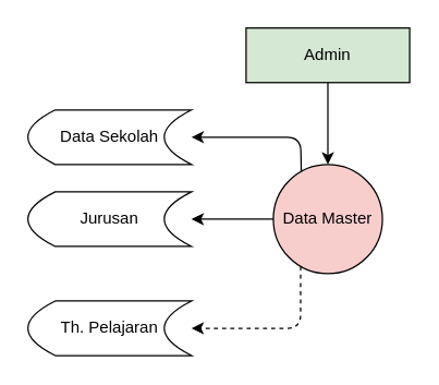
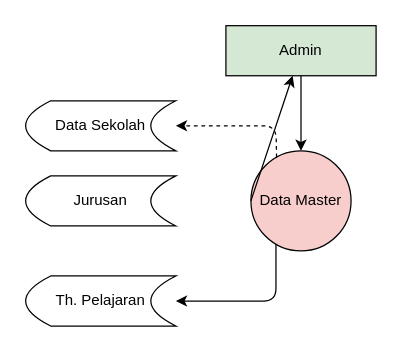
- <mxCell id="5" value="" style="endArrow=classic;html=1;entryX=1;entryY=0.5;entryDx=0;entryDy=0;exitX=0.256;exitY=0.065;exitDx=0;exitDy=0;exitPerimeter=0;" edge="1" parent="1" source="2" target="4"><mxGeometry width="50" height="50" relative="1" as="geometry"><mxPoint x="165" y="210" as="sourcePoint" /><mxPoint x="215" y="160" as="targetPoint" /><Array as="points"><mxPoint x="220" y="100" /></Array></mxGeometry></mxCell>
+ <mxCell id="5" value="" style="endArrow=classic;html=1;entryX=1;entryY=0.5;entryDx=0;entryDy=0;exitX=0.256;exitY=0.065;exitDx=0;exitDy=0;exitPerimeter=0;dashed=1;" edge="1" parent="1" source="2" target="4"><mxGeometry width="50" height="50" relative="1" as="geometry"><mxPoint x="165" y="210" as="sourcePoint" /><mxPoint x="215" y="160" as="targetPoint" /><Array as="points"><mxPoint x="220" y="100" /></Array></mxGeometry></mxCell>
- <mxCell id="8" value="" style="endArrow=classic;html=1;entryX=1;entryY=0.5;entryDx=0;entryDy=0;exitX=0;exitY=0.5;exitDx=0;exitDy=0;" edge="1" parent="1" source="2" target="7"><mxGeometry width="50" height="50" relative="1" as="geometry"><mxPoint x="180" y="135" as="sourcePoint" /><mxPoint x="230" y="85" as="targetPoint" /></mxGeometry></mxCell>
+ <mxCell id="8" value="" style="endArrow=classic;html=1;exitX=0;exitY=0.5;exitDx=0;exitDy=0;" edge="1" parent="1" source="2" target="3"><mxGeometry width="50" height="50" relative="1" as="geometry"><mxPoint x="180" y="135" as="sourcePoint" /><mxPoint x="230" y="85" as="targetPoint" /></mxGeometry></mxCell>
- <mxCell id="10" value="" style="endArrow=classic;html=1;entryX=1;entryY=0.5;entryDx=0;entryDy=0;exitX=0.25;exitY=0.934;exitDx=0;exitDy=0;exitPerimeter=0;dashed=1;" edge="1" parent="1" source="2" target="9"><mxGeometry width="50" height="50" relative="1" as="geometry"><mxPoint x="325" y="340" as="sourcePoint" /><mxPoint x="375" y="290" as="targetPoint" /><Array as="points"><mxPoint x="220" y="240" /></Array></mxGeometry></mxCell>
+ <mxCell id="10" value="" style="endArrow=classic;html=1;entryX=1;entryY=0.5;entryDx=0;entryDy=0;exitX=0.25;exitY=0.934;exitDx=0;exitDy=0;exitPerimeter=0;" edge="1" parent="1" source="2" target="9"><mxGeometry width="50" height="50" relative="1" as="geometry"><mxPoint x="325" y="340" as="sourcePoint" /><mxPoint x="375" y="290" as="targetPoint" /><Array as="points"><mxPoint x="220" y="240" /></Array></mxGeometry></mxCell>
